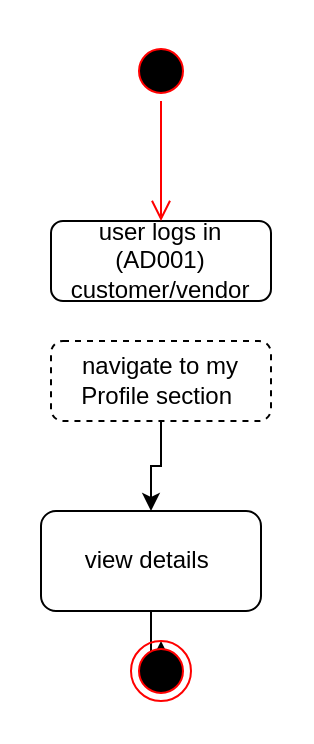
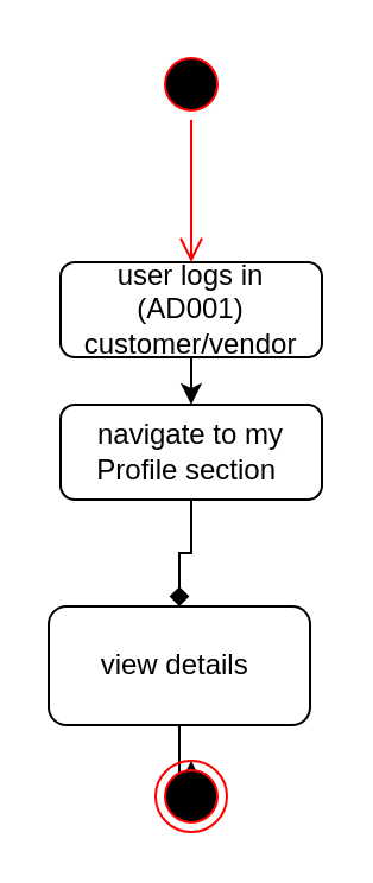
+ <mxCell id="2" style="edgeStyle=orthogonalEdgeStyle;rounded=0;orthogonalLoop=1;jettySize=auto;html=1;exitX=0.5;exitY=1;exitDx=0;exitDy=0;entryX=0.5;entryY=0;entryDx=0;entryDy=0;" edge="1" parent="1" source="3" target="5"><mxGeometry relative="1" as="geometry" /></mxCell>
- <mxCell id="5" value="navigate to my Profile section&amp;nbsp;" style="rounded=1;whiteSpace=wrap;html=1;dashed=1;" vertex="1" parent="1"><mxGeometry x="25" y="170" width="110" height="40" as="geometry" /></mxCell>
+ <mxCell id="5" value="navigate to my Profile section&amp;nbsp;" style="rounded=1;whiteSpace=wrap;html=1;" vertex="1" parent="1"><mxGeometry x="25" y="170" width="110" height="40" as="geometry" /></mxCell>
- <mxCell id="4" style="edgeStyle=orthogonalEdgeStyle;rounded=0;orthogonalLoop=1;jettySize=auto;html=1;exitX=0.5;exitY=1;exitDx=0;exitDy=0;" edge="1" parent="1" source="5" target="7"><mxGeometry relative="1" as="geometry" /></mxCell>
+ <mxCell id="4" style="edgeStyle=orthogonalEdgeStyle;rounded=0;orthogonalLoop=1;jettySize=auto;html=1;exitX=0.5;exitY=1;exitDx=0;exitDy=0;endArrow=diamond;" edge="1" parent="1" source="5" target="7"><mxGeometry relative="1" as="geometry" /></mxCell>
